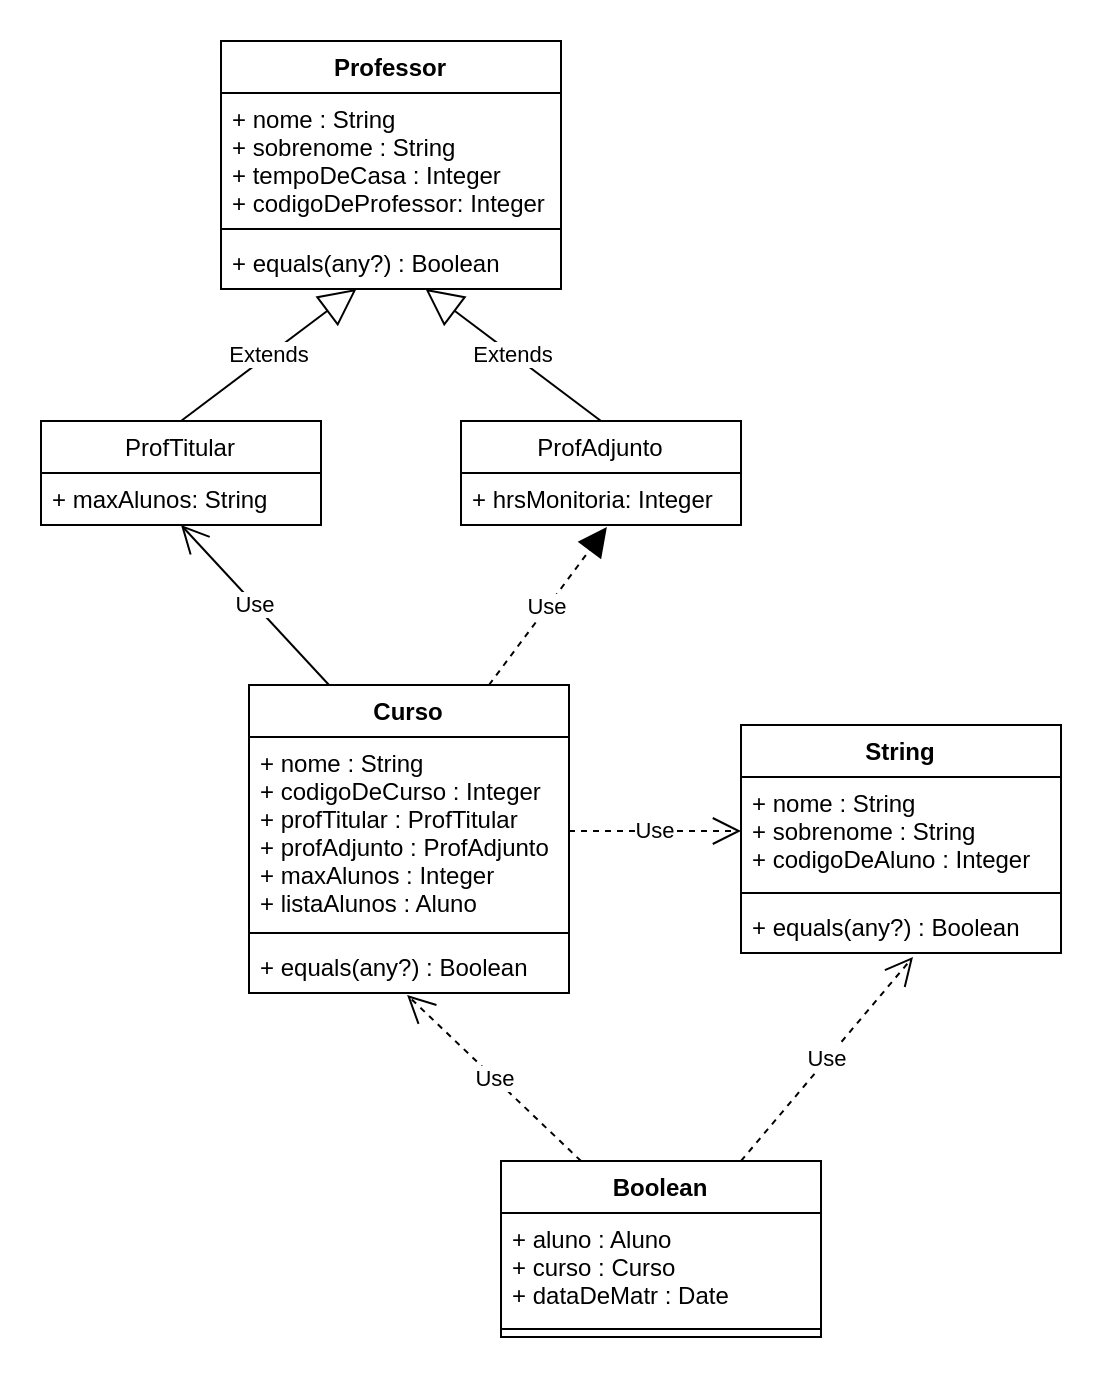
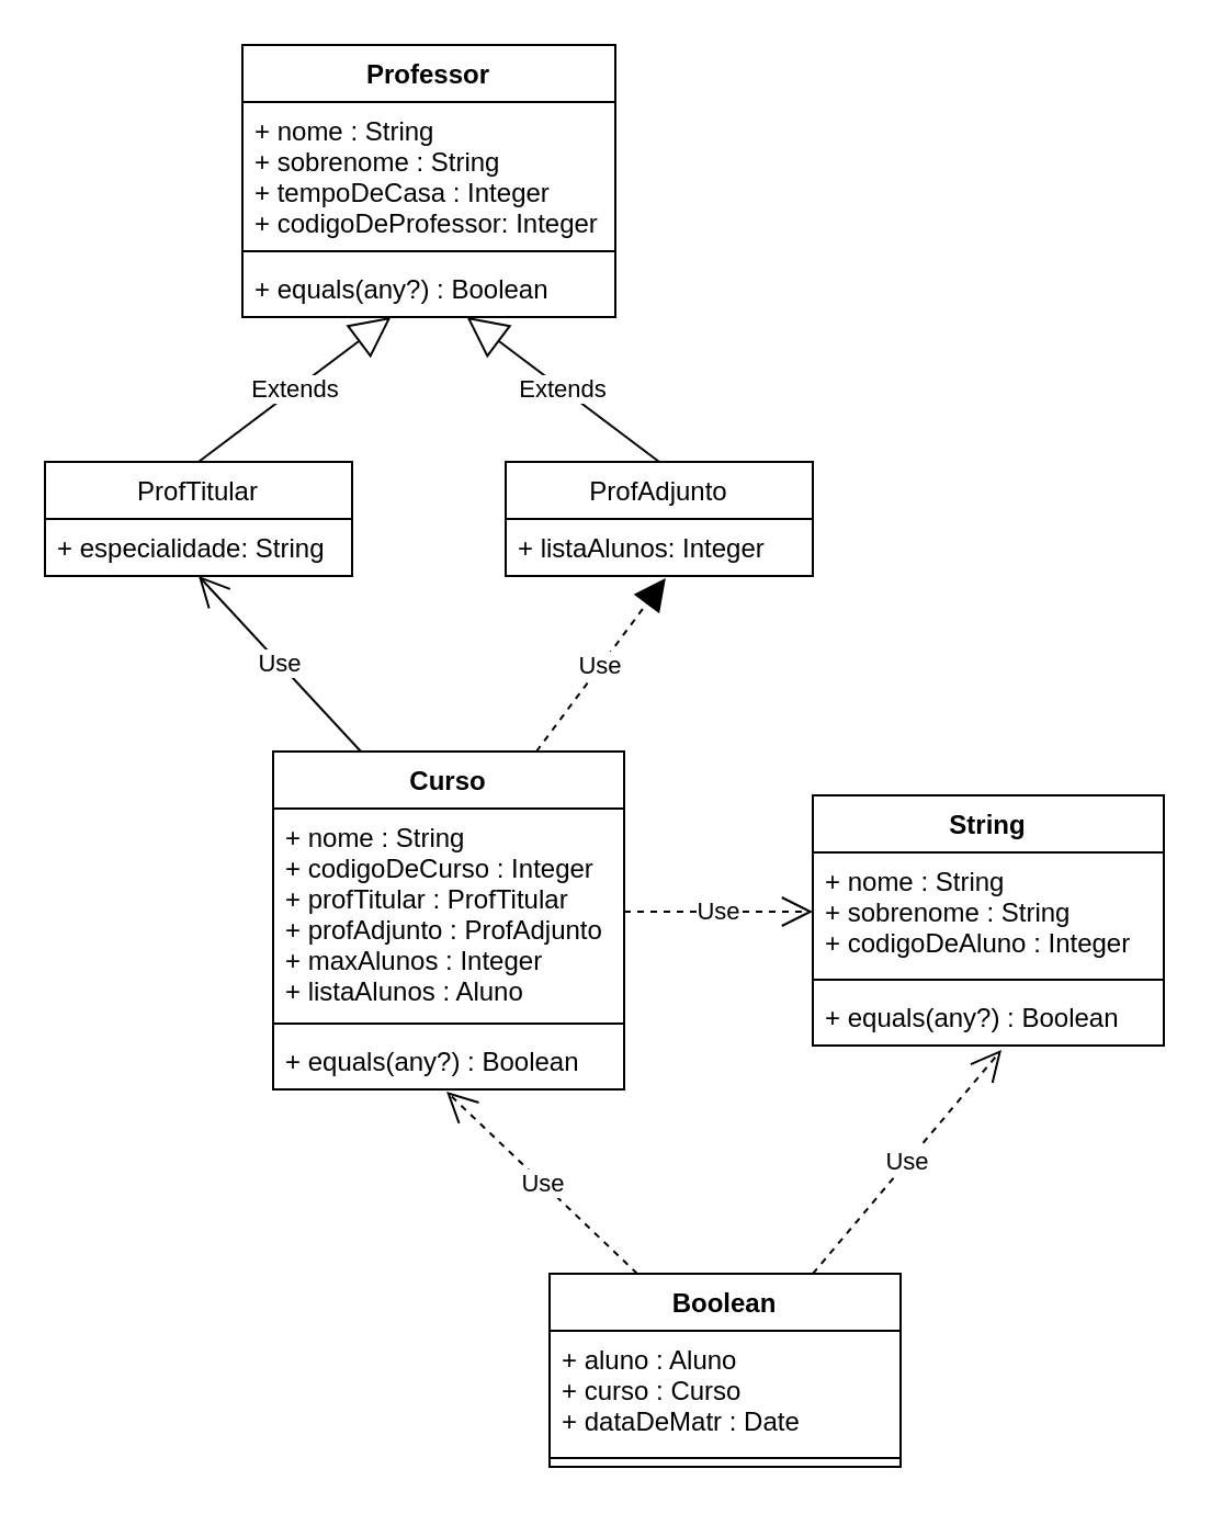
- <mxCell id="9" value="+ maxAlunos: String" style="text;strokeColor=none;fillColor=none;align=left;verticalAlign=top;spacingLeft=4;spacingRight=4;overflow=hidden;rotatable=0;points=[[0,0.5],[1,0.5]];portConstraint=eastwest;" vertex="1" parent="8"><mxGeometry y="26" width="140" height="26" as="geometry" /></mxCell>
+ <mxCell id="9" value="+ especialidade: String" style="text;strokeColor=none;fillColor=none;align=left;verticalAlign=top;spacingLeft=4;spacingRight=4;overflow=hidden;rotatable=0;points=[[0,0.5],[1,0.5]];portConstraint=eastwest;" vertex="1" parent="8"><mxGeometry y="26" width="140" height="26" as="geometry" /></mxCell>
- <mxCell id="7" value="+ hrsMonitoria: Integer" style="text;strokeColor=none;fillColor=none;align=left;verticalAlign=top;spacingLeft=4;spacingRight=4;overflow=hidden;rotatable=0;points=[[0,0.5],[1,0.5]];portConstraint=eastwest;" vertex="1" parent="6"><mxGeometry y="26" width="140" height="26" as="geometry" /></mxCell>
+ <mxCell id="7" value="+ listaAlunos: Integer" style="text;strokeColor=none;fillColor=none;align=left;verticalAlign=top;spacingLeft=4;spacingRight=4;overflow=hidden;rotatable=0;points=[[0,0.5],[1,0.5]];portConstraint=eastwest;" vertex="1" parent="6"><mxGeometry y="26" width="140" height="26" as="geometry" /></mxCell>
